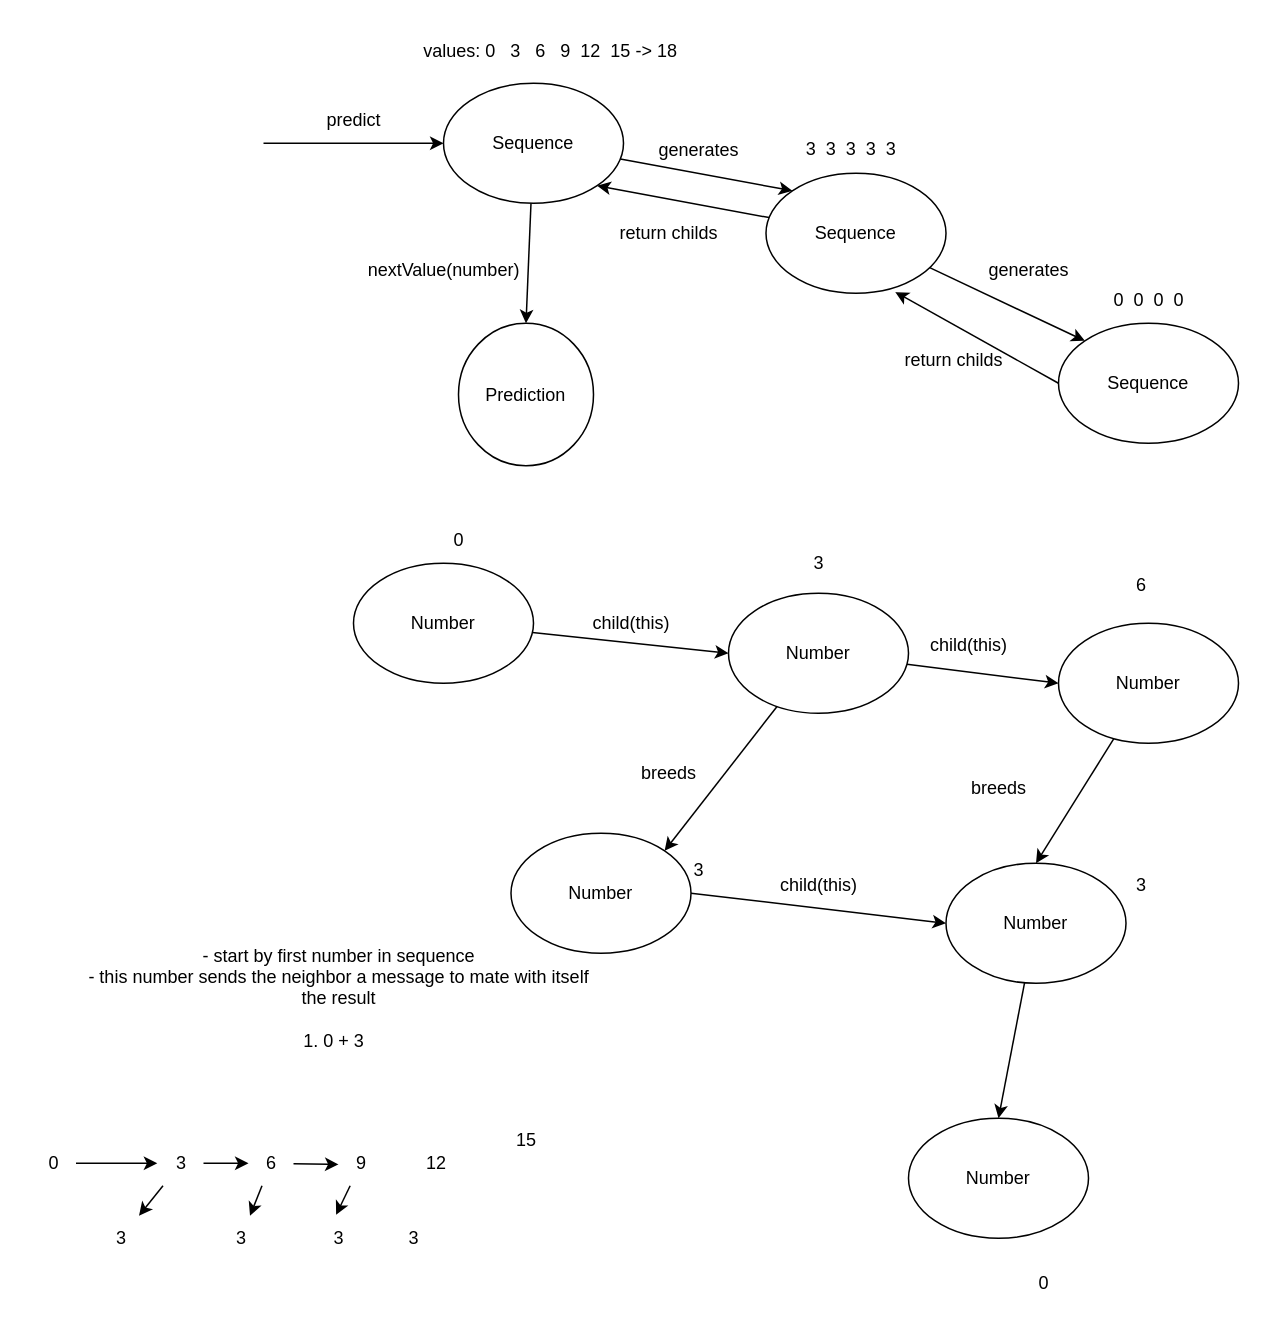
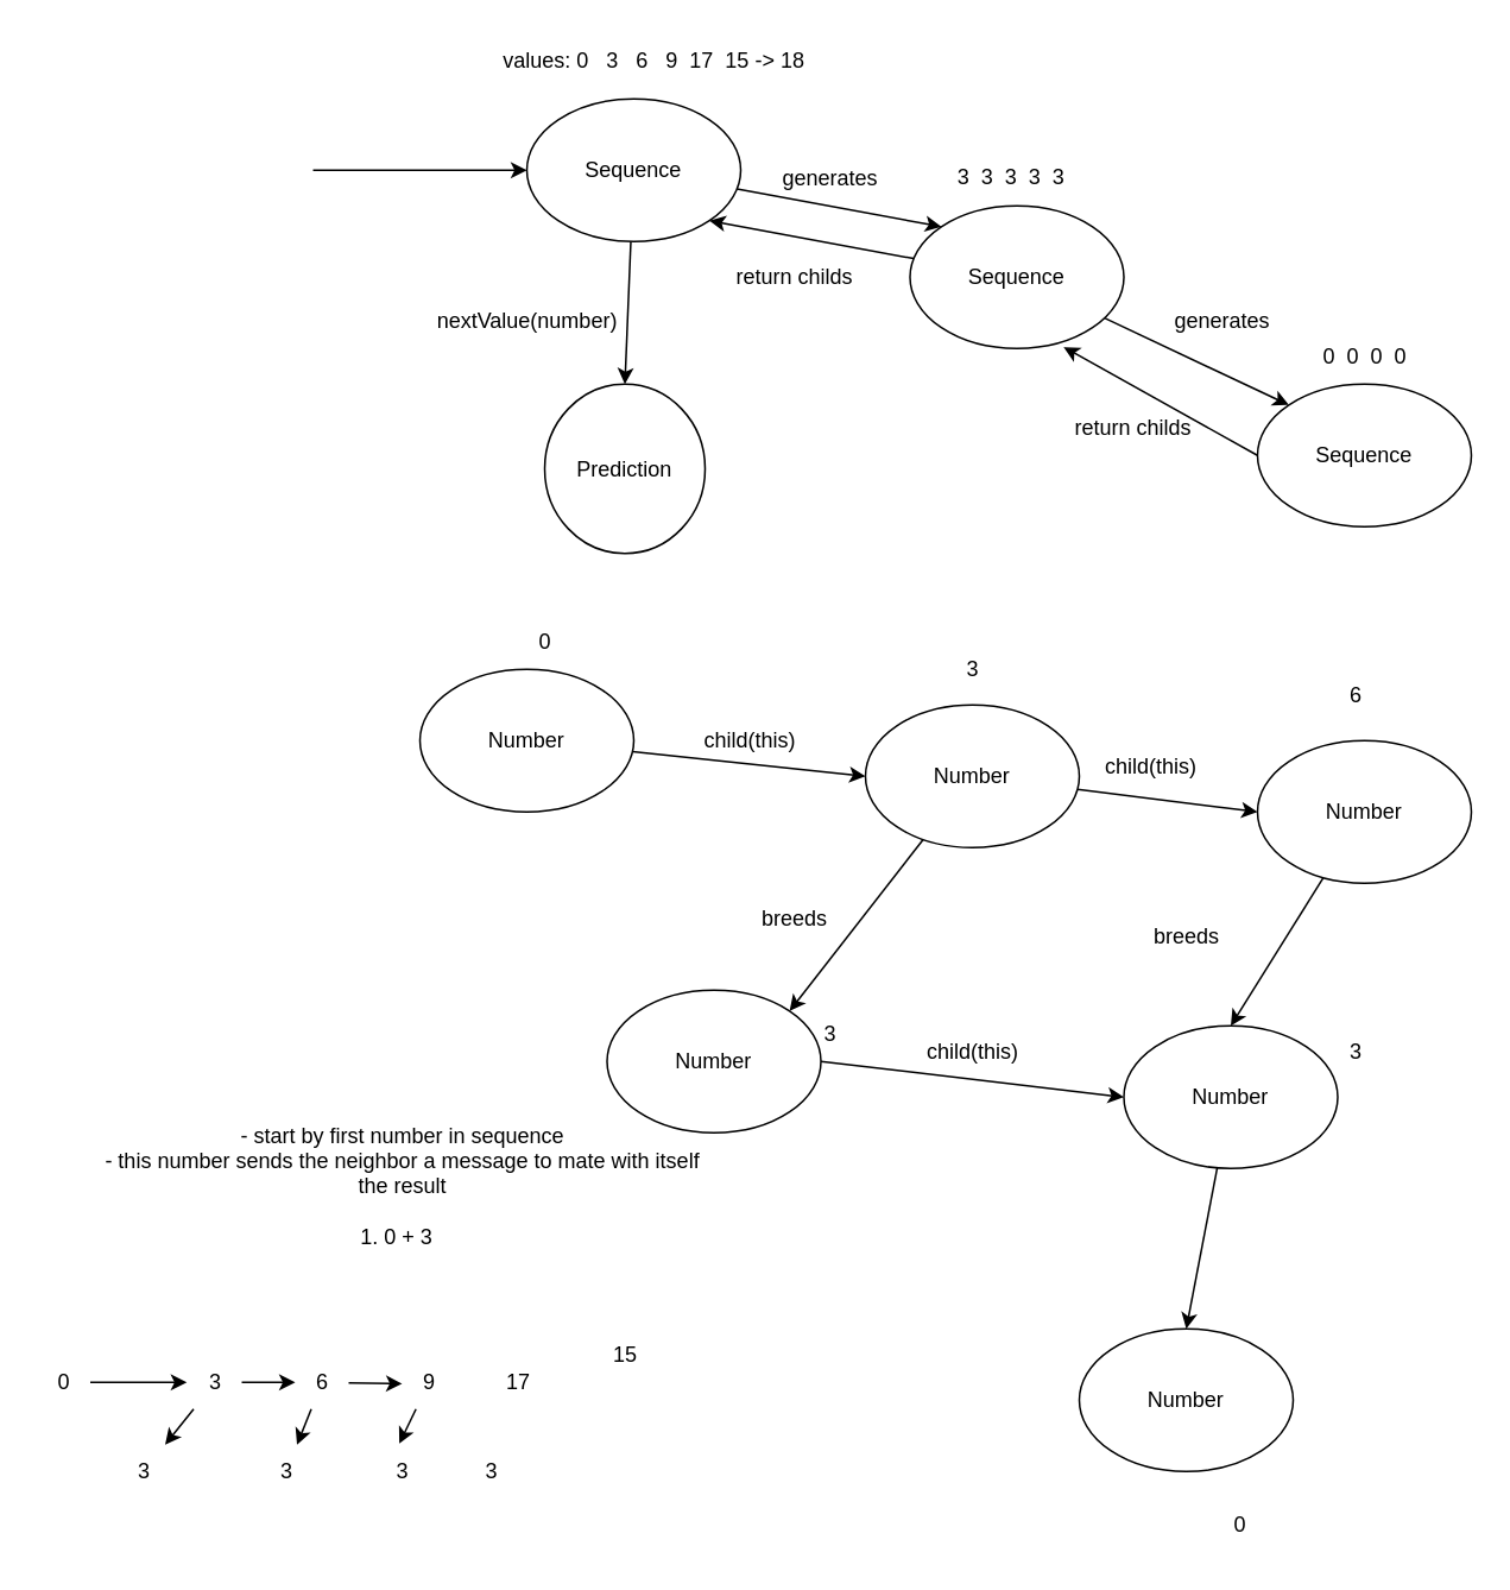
- <mxCell id="8" value="values: 0&amp;nbsp; &amp;nbsp;3&amp;nbsp; &amp;nbsp;6&amp;nbsp; &amp;nbsp;9&amp;nbsp; 12&amp;nbsp; 15 -&amp;gt; 18" style="text;whiteSpace=wrap;html=1;" vertex="1" parent="1"><mxGeometry x="280" y="20" width="180" height="40" as="geometry" /></mxCell>
+ <mxCell id="8" value="values: 0&amp;nbsp; &amp;nbsp;3&amp;nbsp; &amp;nbsp;6&amp;nbsp; &amp;nbsp;9&amp;nbsp; 17&amp;nbsp; 15 -&amp;gt; 18" style="text;whiteSpace=wrap;html=1;" vertex="1" parent="1"><mxGeometry x="280" y="20" width="180" height="40" as="geometry" /></mxCell>
- <mxCell id="16" value="predict" style="text;html=1;align=center;verticalAlign=middle;resizable=0;points=[];autosize=1;strokeColor=none;fillColor=none;" vertex="1" parent="1"><mxGeometry y="65" width="60" height="30" as="geometry" x="205" /></mxCell>
- <mxCell id="56" value="12" style="text;html=1;align=center;verticalAlign=middle;resizable=0;points=[];autosize=1;strokeColor=none;fillColor=none;" vertex="1" parent="1"><mxGeometry x="270" y="760" width="40" height="30" as="geometry" /></mxCell>
+ <mxCell id="56" value="17" style="text;html=1;align=center;verticalAlign=middle;resizable=0;points=[];autosize=1;strokeColor=none;fillColor=none;" vertex="1" parent="1"><mxGeometry x="270" y="760" width="40" height="30" as="geometry" /></mxCell>
